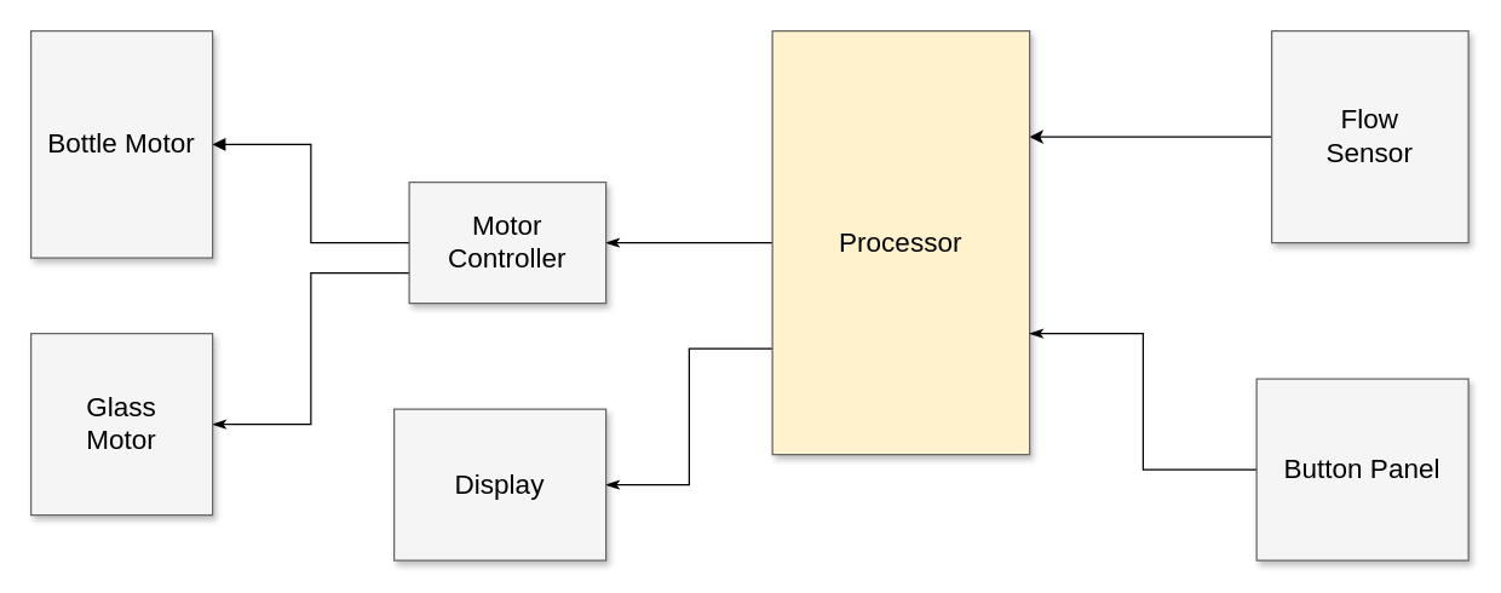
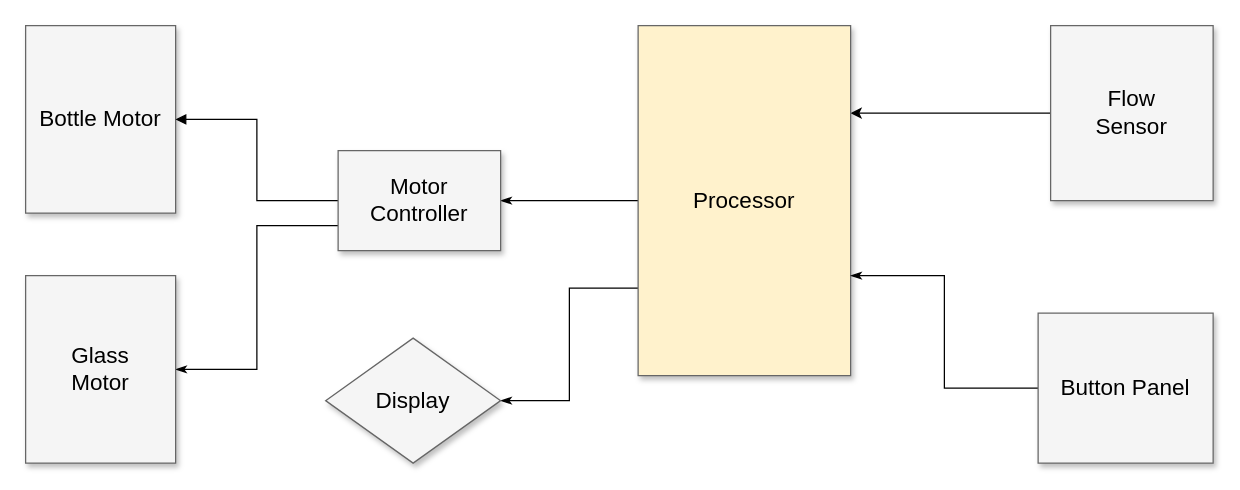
- <mxCell id="10" value="Glass&lt;br&gt;Motor" style="whiteSpace=wrap;html=1;shadow=1;fontSize=18;fillColor=#f5f5f5;strokeColor=#666666;" vertex="1" parent="1"><mxGeometry x="20" y="220" width="120" height="120" as="geometry" /></mxCell>
+ <mxCell id="10" value="Glass&lt;br&gt;Motor" style="whiteSpace=wrap;html=1;shadow=1;fontSize=18;fillColor=#f5f5f5;strokeColor=#666666;" vertex="1" parent="1"><mxGeometry x="20" y="220" width="120" height="150" as="geometry" /></mxCell>
- <mxCell id="12" value="Display" style="whiteSpace=wrap;html=1;shadow=1;fontSize=18;fillColor=#f5f5f5;strokeColor=#666666;" vertex="1" parent="1"><mxGeometry x="260" y="270" width="140" height="100" as="geometry" /></mxCell>
+ <mxCell id="12" value="Display" style="rhombus;whiteSpace=wrap;html=1;shadow=1;fontSize=18;fillColor=#f5f5f5;strokeColor=#666666;" vertex="1" parent="1"><mxGeometry x="260" y="270" width="140" height="100" as="geometry" /></mxCell>
